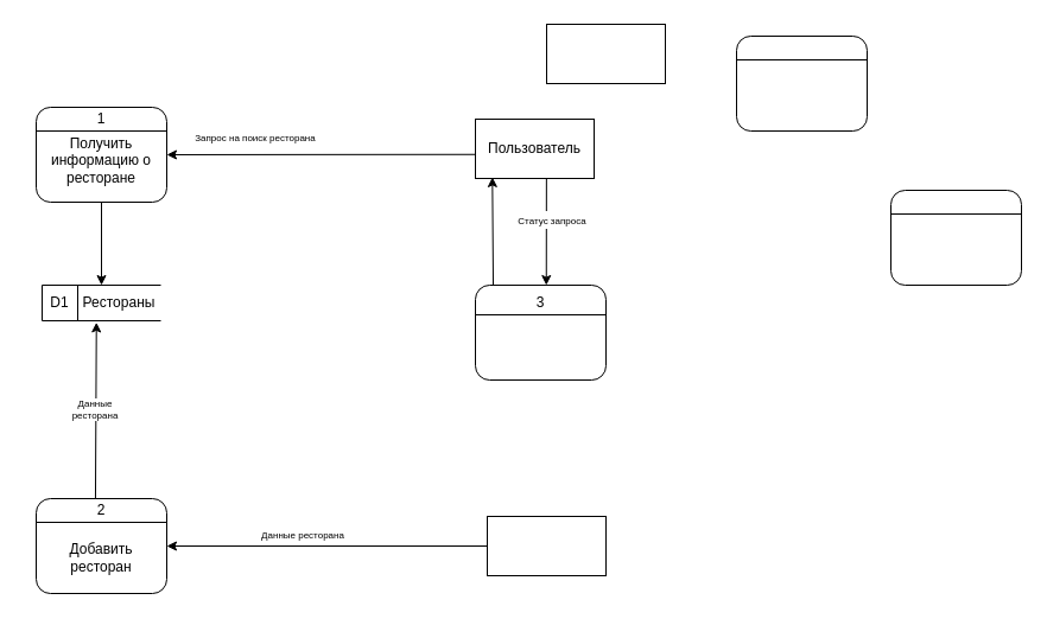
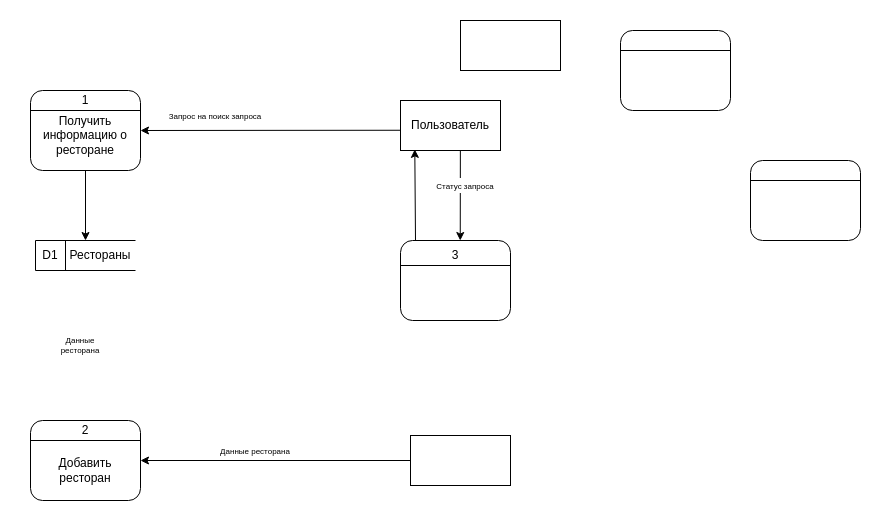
- <mxCell id="19" value="&lt;font style=&quot;font-size: 8px;&quot;&gt;Запрос на поиск ресторана&lt;/font&gt;" style="text;html=1;align=center;verticalAlign=middle;whiteSpace=wrap;rounded=0;" vertex="1" parent="1"><mxGeometry x="160" y="100" width="110" height="30" as="geometry" /></mxCell>
+ <mxCell id="19" value="&lt;font style=&quot;font-size: 8px;&quot;&gt;Запрос на поиск запроса&lt;/font&gt;" style="text;html=1;align=center;verticalAlign=middle;whiteSpace=wrap;rounded=0;" vertex="1" parent="1"><mxGeometry x="160" y="100" width="110" height="30" as="geometry" /></mxCell>
- <mxCell id="26" value="" style="endArrow=classic;html=1;rounded=0;exitX=0.444;exitY=0;exitDx=0;exitDy=0;exitPerimeter=0;entryX=0.179;entryY=1.047;entryDx=0;entryDy=0;entryPerimeter=0;" edge="1" parent="1" source="25" target="22"><mxGeometry width="50" height="50" relative="1" as="geometry"><mxPoint x="300" y="310" as="sourcePoint" /><mxPoint x="350" y="260" as="targetPoint" /></mxGeometry></mxCell>
